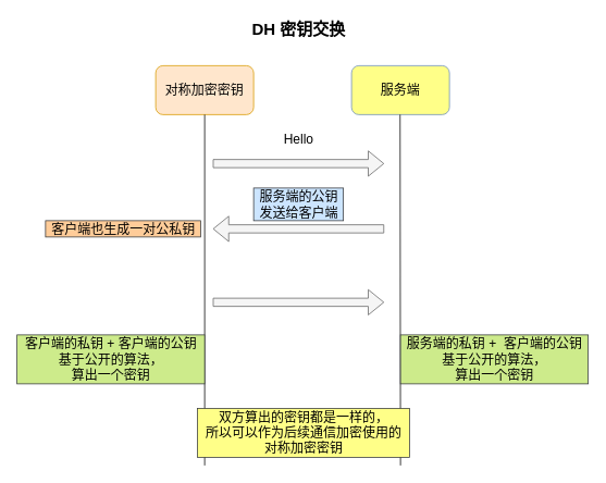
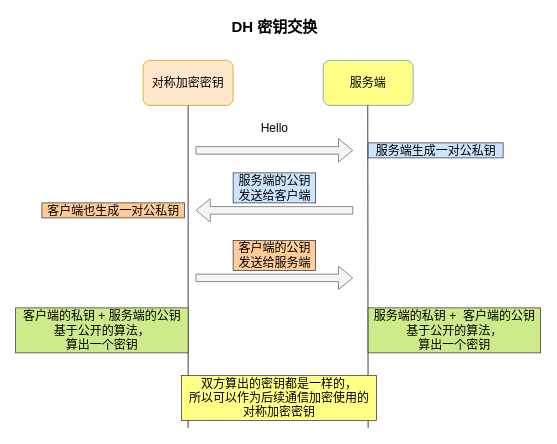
+ <mxCell id="8" value="服务端生成一对公私钥" style="text;html=1;align=center;verticalAlign=middle;resizable=0;points=[];autosize=1;fontSize=16;fillColor=#cce5ff;strokeColor=#36393d;" vertex="1" parent="1"><mxGeometry x="490" y="190" width="180" height="20" as="geometry" /></mxCell>
+ <mxCell id="13" value="客户端的公钥&lt;br&gt;发送给服务端" style="text;html=1;align=center;verticalAlign=middle;resizable=0;points=[];autosize=1;fontSize=16;fillColor=#ffcc99;strokeColor=#36393d;" vertex="1" parent="1"><mxGeometry x="310" y="320" width="110" height="40" as="geometry" /></mxCell>
- <mxCell id="15" value="客户端的私钥 + 客户端的公钥 &lt;br&gt;基于公开的算法，&lt;br&gt;算出一个密钥" style="text;html=1;align=center;verticalAlign=middle;resizable=0;points=[];autosize=1;fontSize=16;fillColor=#cdeb8b;strokeColor=#36393d;" vertex="1" parent="1"><mxGeometry x="20" y="410" width="230" height="60" as="geometry" /></mxCell>
+ <mxCell id="15" value="客户端的私钥 + 服务端的公钥 &lt;br&gt;基于公开的算法，&lt;br&gt;算出一个密钥" style="text;html=1;align=center;verticalAlign=middle;resizable=0;points=[];autosize=1;fontSize=16;fillColor=#cdeb8b;strokeColor=#36393d;" vertex="1" parent="1"><mxGeometry x="20" y="410" width="230" height="60" as="geometry" /></mxCell>
